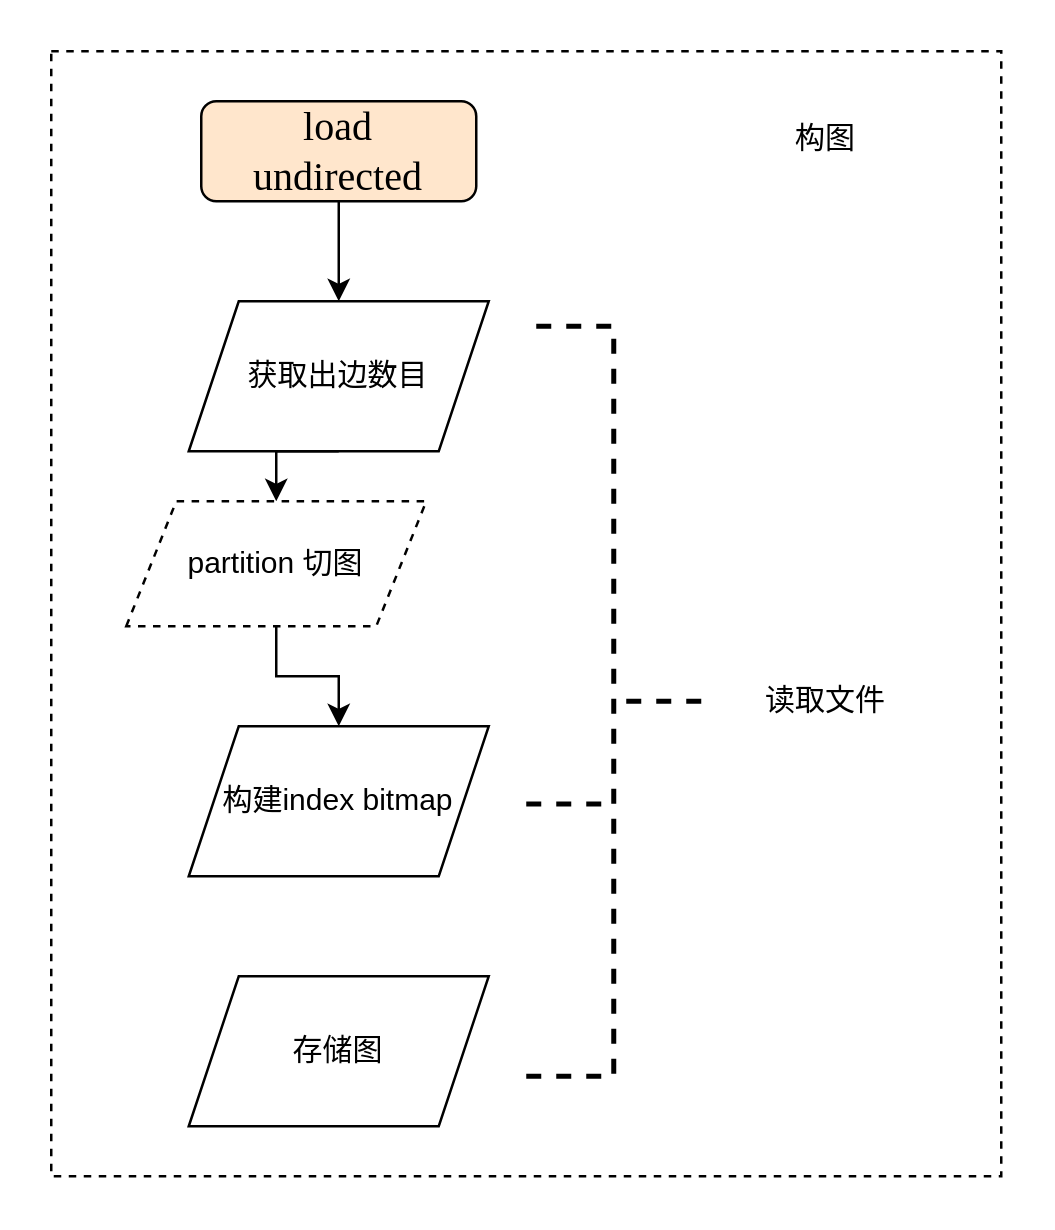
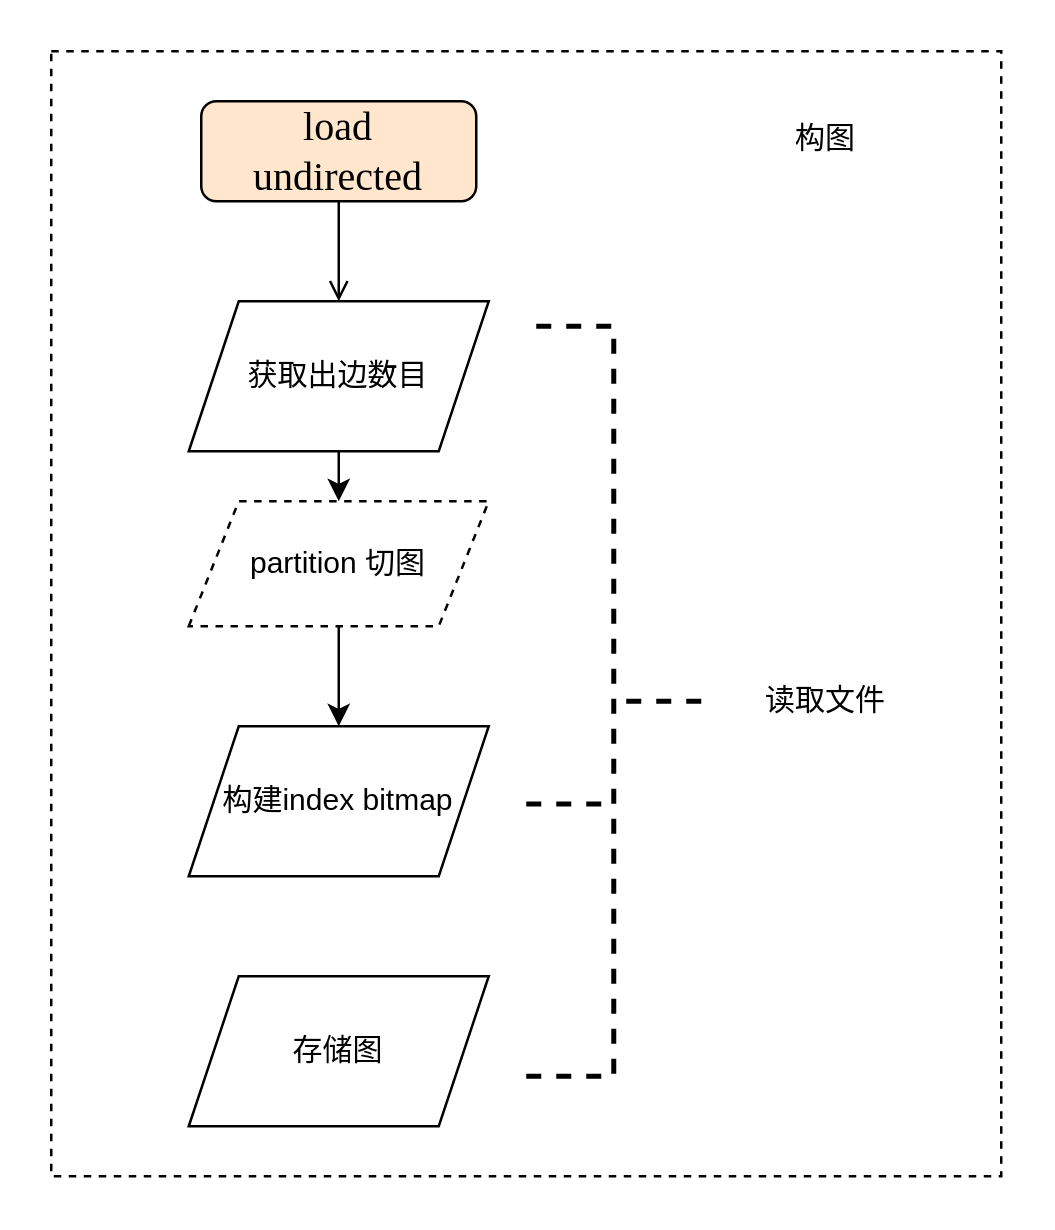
- <mxCell id="3" style="edgeStyle=orthogonalEdgeStyle;rounded=0;orthogonalLoop=1;jettySize=auto;html=1;exitX=0.5;exitY=1;exitDx=0;exitDy=0;entryX=0.5;entryY=0;entryDx=0;entryDy=0;" edge="1" parent="1" source="4" target="6"><mxGeometry relative="1" as="geometry" /></mxCell>
+ <mxCell id="3" style="edgeStyle=orthogonalEdgeStyle;rounded=0;orthogonalLoop=1;jettySize=auto;html=1;exitX=0.5;exitY=1;exitDx=0;exitDy=0;entryX=0.5;entryY=0;entryDx=0;entryDy=0;endArrow=open;" edge="1" parent="1" source="4" target="6"><mxGeometry relative="1" as="geometry" /></mxCell>
- <mxCell id="8" value="partition 切图" style="shape=parallelogram;perimeter=parallelogramPerimeter;whiteSpace=wrap;html=1;fixedSize=1;dashed=1;" vertex="1" parent="1"><mxGeometry x="50" y="200" width="120" height="50" as="geometry" /></mxCell>
+ <mxCell id="8" value="partition 切图" style="shape=parallelogram;perimeter=parallelogramPerimeter;whiteSpace=wrap;html=1;fixedSize=1;dashed=1;" vertex="1" parent="1"><mxGeometry x="75" y="200" width="120" height="50" as="geometry" /></mxCell>
